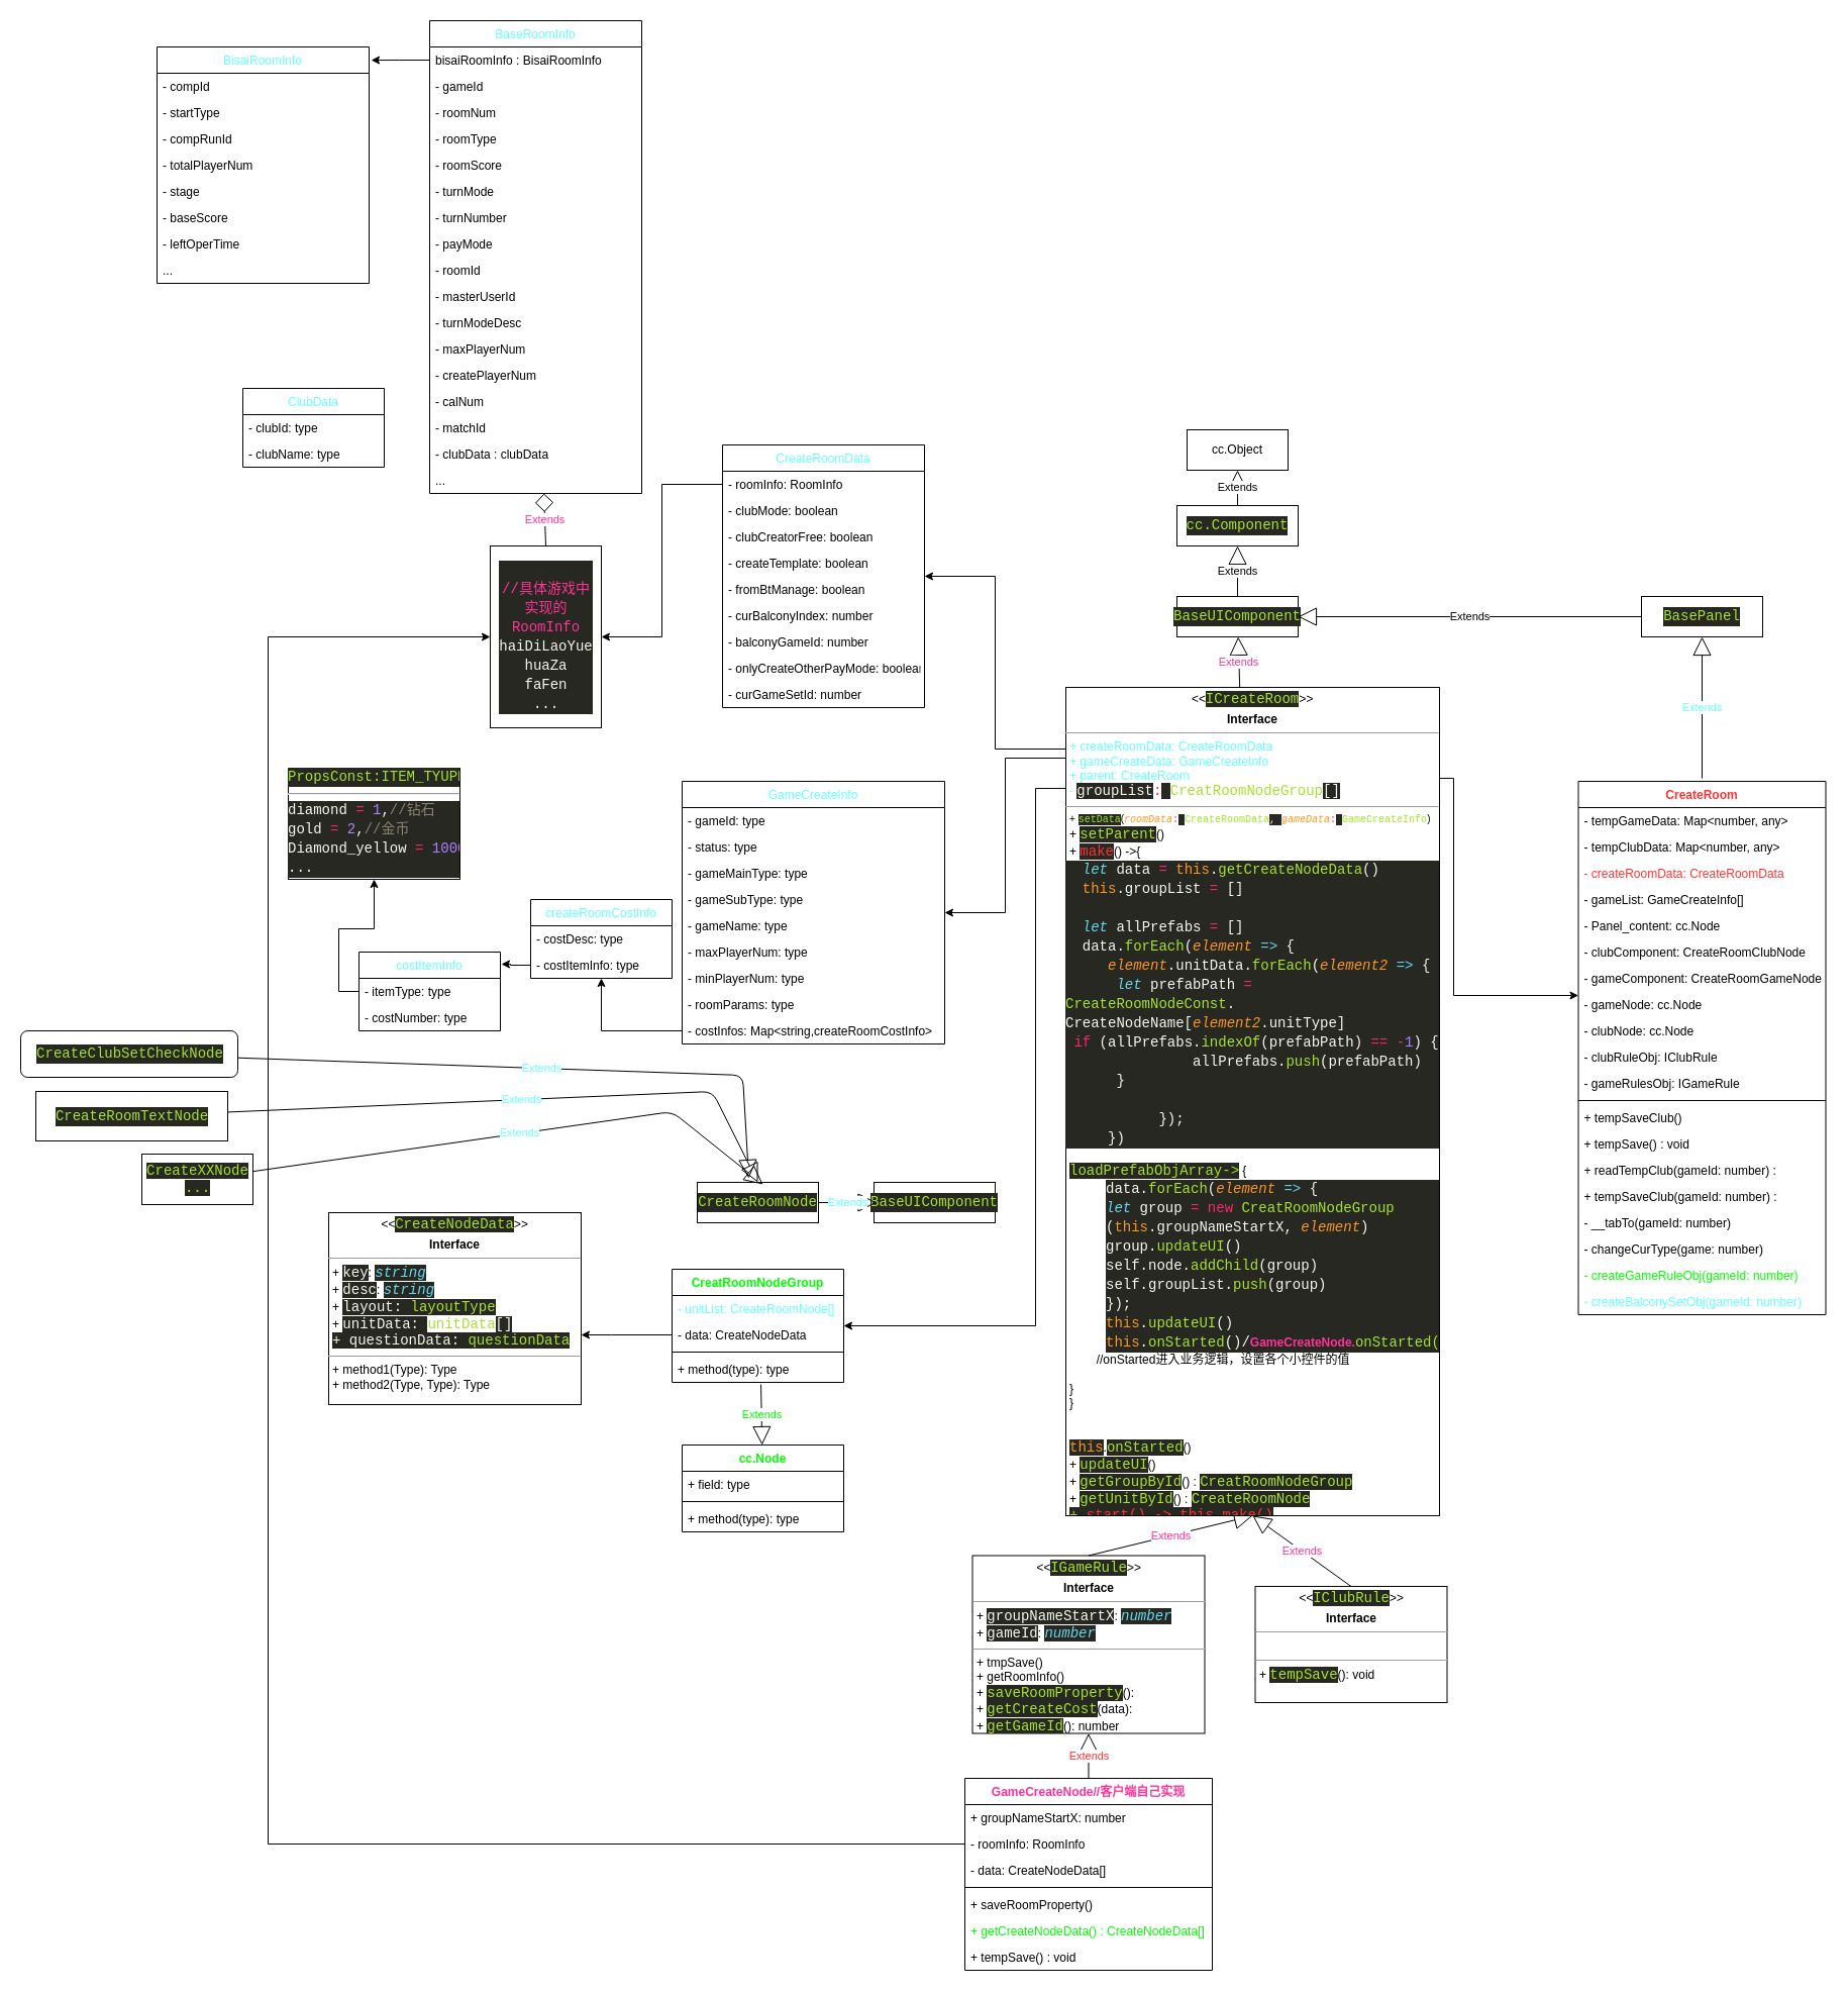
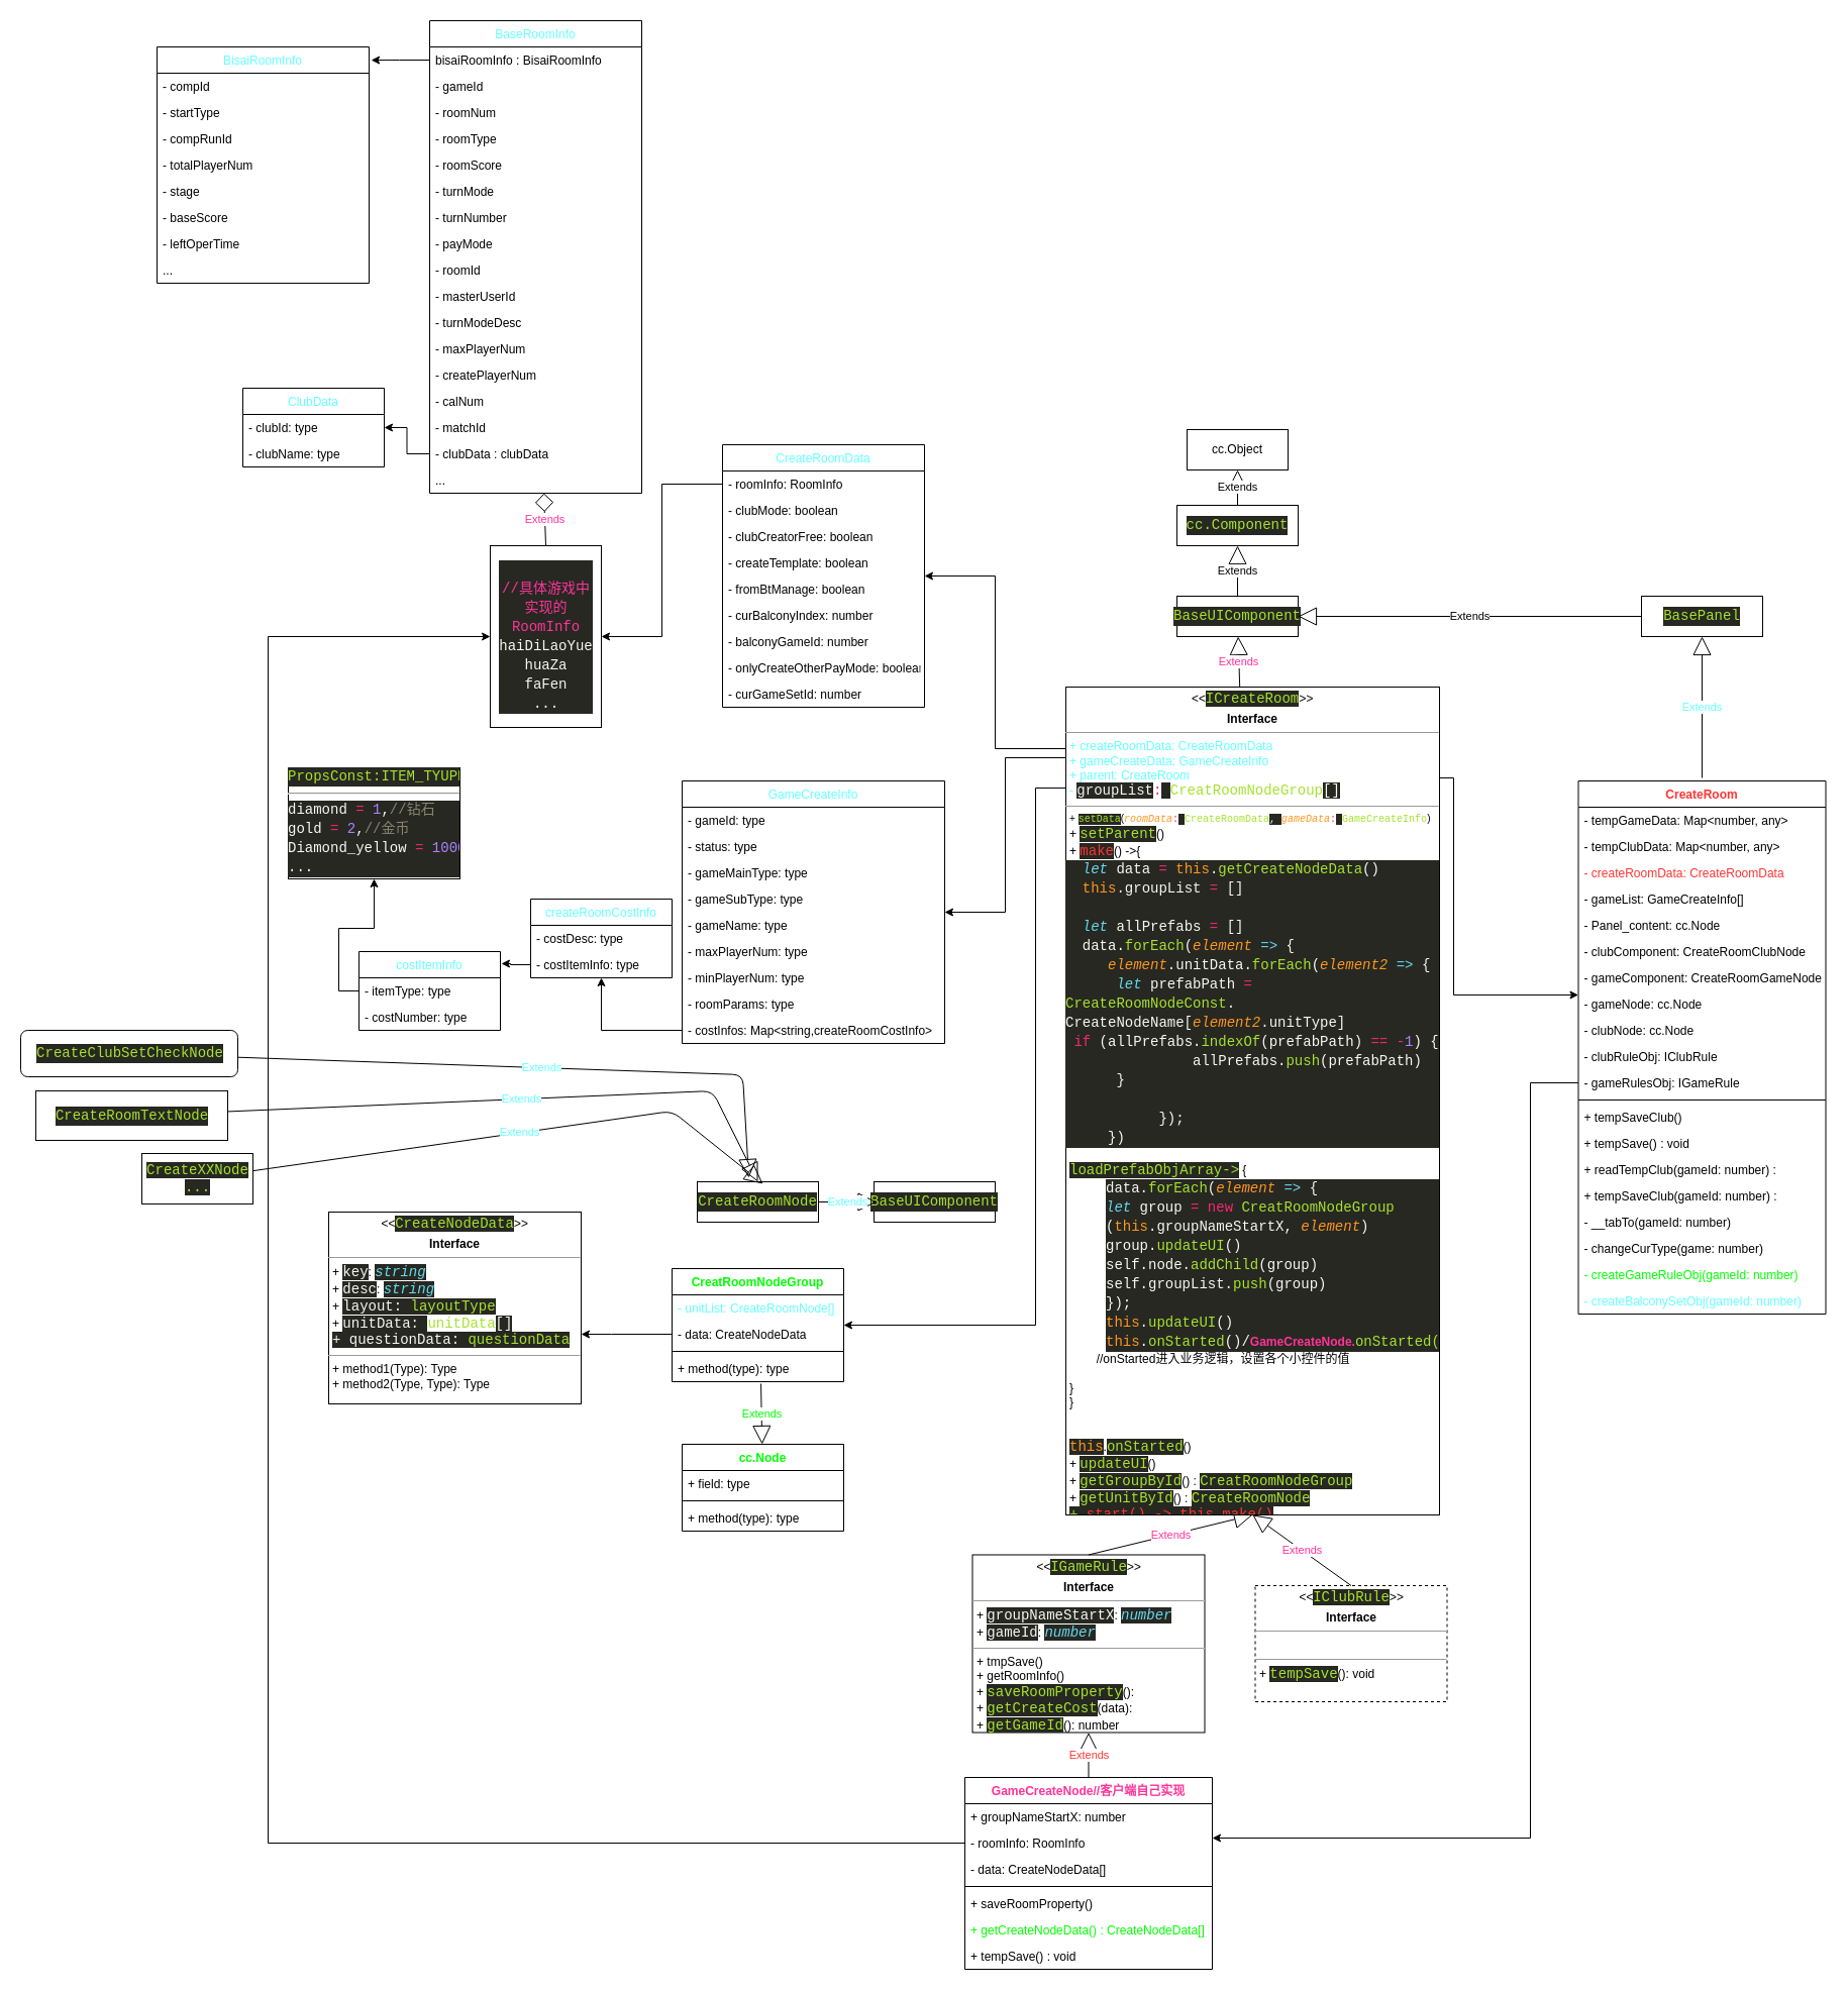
+ <mxCell id="62" style="edgeStyle=orthogonalEdgeStyle;rounded=0;orthogonalLoop=1;jettySize=auto;html=1;fontColor=#66FFFF;" edge="1" parent="1" source="35" target="59"><mxGeometry relative="1" as="geometry" /></mxCell>
+ <mxCell id="110" style="edgeStyle=orthogonalEdgeStyle;rounded=0;orthogonalLoop=1;jettySize=auto;html=1;fontColor=#FF3399;" edge="1" parent="1" source="97" target="76"><mxGeometry relative="1" as="geometry"><Array as="points"><mxPoint x="1515" y="1072" /><mxPoint x="1515" y="1820" /></Array></mxGeometry></mxCell>
- <mxCell id="75" value="&lt;p style=&quot;margin: 0px ; margin-top: 4px ; text-align: center&quot;&gt;&lt;i&gt;&amp;lt;&amp;lt;&lt;/i&gt;&lt;span style=&quot;color: rgb(166 , 226 , 46) ; background-color: rgb(39 , 40 , 34) ; font-family: &amp;#34;consolas&amp;#34; , &amp;#34;consolas&amp;#34; , &amp;#34;courier new&amp;#34; , monospace ; font-size: 14px ; text-align: left&quot;&gt;IClubRule&lt;/span&gt;&lt;i&gt;&amp;gt;&amp;gt;&lt;/i&gt;&lt;/p&gt;&lt;p style=&quot;margin: 0px ; margin-top: 4px ; text-align: center&quot;&gt;&lt;b&gt;Interface&lt;/b&gt;&lt;/p&gt;&lt;hr size=&quot;1&quot;&gt;&lt;p style=&quot;margin: 0px ; margin-left: 4px&quot;&gt;&lt;br&gt;&lt;/p&gt;&lt;hr size=&quot;1&quot;&gt;&lt;p style=&quot;margin: 0px ; margin-left: 4px&quot;&gt;+&amp;nbsp;&lt;span style=&quot;color: rgb(166 , 226 , 46) ; background-color: rgb(39 , 40 , 34) ; font-family: &amp;#34;consolas&amp;#34; , &amp;#34;consolas&amp;#34; , &amp;#34;courier new&amp;#34; , monospace ; font-size: 14px&quot;&gt;tempSave&lt;/span&gt;&lt;span&gt;(): void&lt;/span&gt;&lt;/p&gt;" style="verticalAlign=top;align=left;overflow=fill;fontSize=12;fontFamily=Helvetica;html=1;" vertex="1" parent="1"><mxGeometry x="1242.5" y="1570" width="190" height="115" as="geometry" /></mxCell>
+ <mxCell id="75" value="&lt;p style=&quot;margin: 0px ; margin-top: 4px ; text-align: center&quot;&gt;&lt;i&gt;&amp;lt;&amp;lt;&lt;/i&gt;&lt;span style=&quot;color: rgb(166 , 226 , 46) ; background-color: rgb(39 , 40 , 34) ; font-family: &amp;#34;consolas&amp;#34; , &amp;#34;consolas&amp;#34; , &amp;#34;courier new&amp;#34; , monospace ; font-size: 14px ; text-align: left&quot;&gt;IClubRule&lt;/span&gt;&lt;i&gt;&amp;gt;&amp;gt;&lt;/i&gt;&lt;/p&gt;&lt;p style=&quot;margin: 0px ; margin-top: 4px ; text-align: center&quot;&gt;&lt;b&gt;Interface&lt;/b&gt;&lt;/p&gt;&lt;hr size=&quot;1&quot;&gt;&lt;p style=&quot;margin: 0px ; margin-left: 4px&quot;&gt;&lt;br&gt;&lt;/p&gt;&lt;hr size=&quot;1&quot;&gt;&lt;p style=&quot;margin: 0px ; margin-left: 4px&quot;&gt;+&amp;nbsp;&lt;span style=&quot;color: rgb(166 , 226 , 46) ; background-color: rgb(39 , 40 , 34) ; font-family: &amp;#34;consolas&amp;#34; , &amp;#34;consolas&amp;#34; , &amp;#34;courier new&amp;#34; , monospace ; font-size: 14px&quot;&gt;tempSave&lt;/span&gt;&lt;span&gt;(): void&lt;/span&gt;&lt;/p&gt;" style="verticalAlign=top;align=left;overflow=fill;fontSize=12;fontFamily=Helvetica;html=1;dashed=1;" vertex="1" parent="1"><mxGeometry x="1242.5" y="1570" width="190" height="115" as="geometry" /></mxCell>
